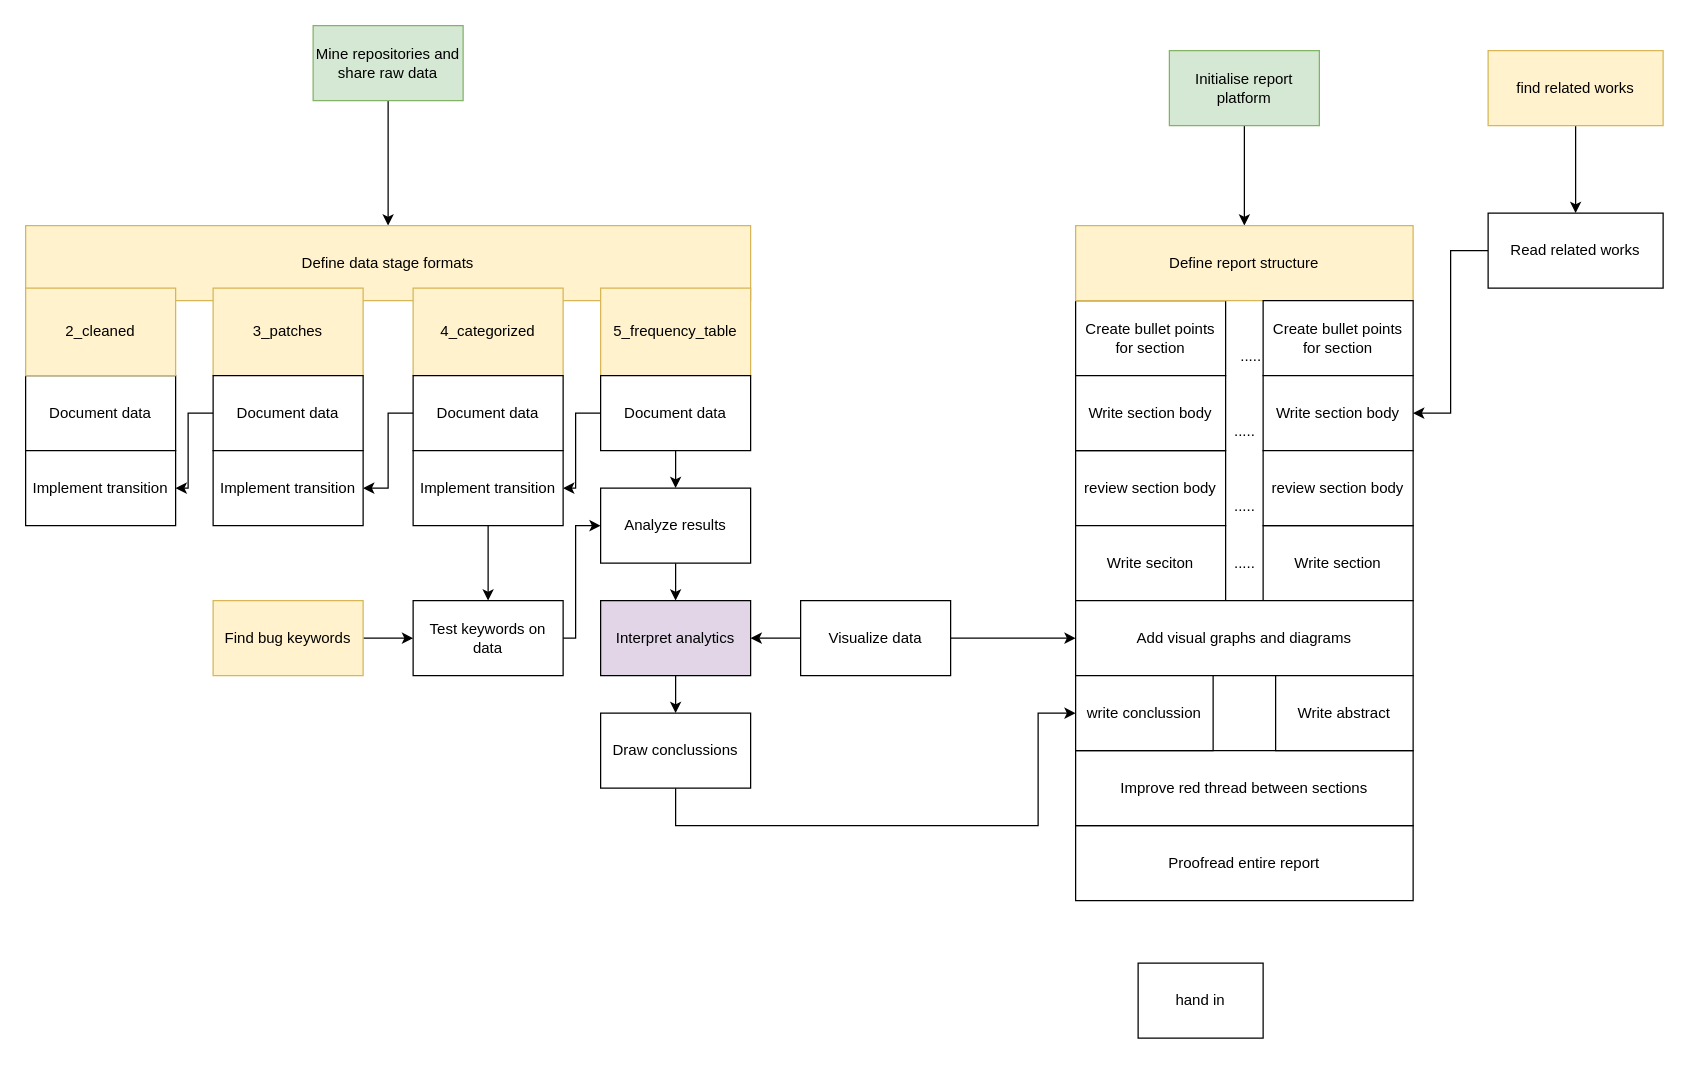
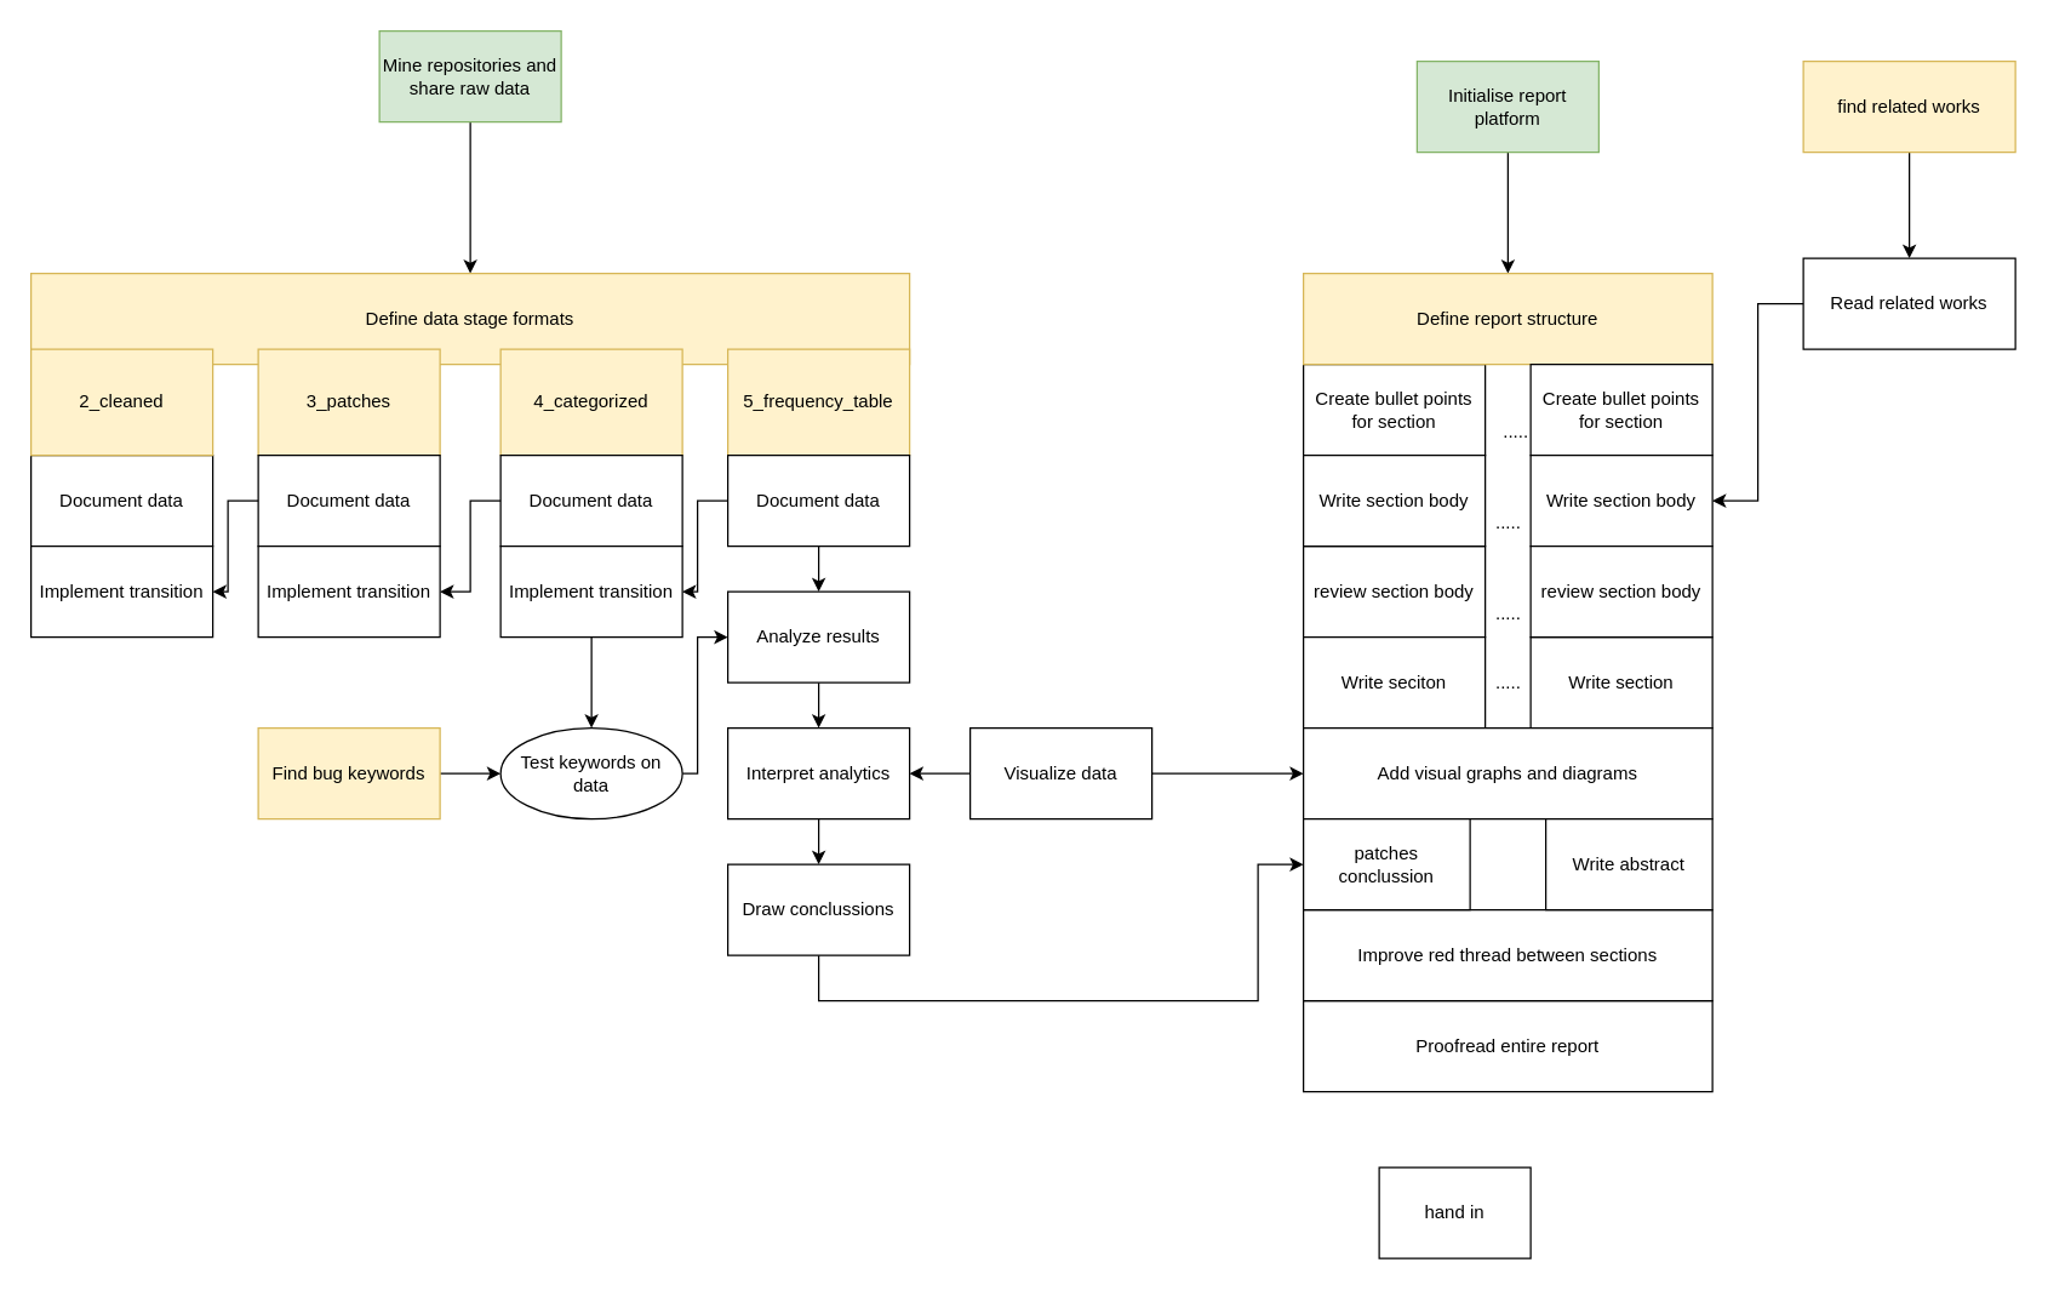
- <mxCell id="14" value="Test keywords on data" style="rounded=0;whiteSpace=wrap;html=1;" vertex="1" parent="1"><mxGeometry x="330" y="480" width="120" height="60" as="geometry" /></mxCell>
+ <mxCell id="14" value="Test keywords on data" style="ellipse;whiteSpace=wrap;html=1;" vertex="1" parent="1"><mxGeometry x="330" y="480" width="120" height="60" as="geometry" /></mxCell>
- <mxCell id="32" value="Interpret analytics" style="rounded=0;whiteSpace=wrap;html=1;fillColor=#e1d5e7;" vertex="1" parent="1"><mxGeometry x="480" y="480" width="120" height="60" as="geometry" /></mxCell>
+ <mxCell id="32" value="Interpret analytics" style="rounded=0;whiteSpace=wrap;html=1;" vertex="1" parent="1"><mxGeometry x="480" y="480" width="120" height="60" as="geometry" /></mxCell>
- <mxCell id="56" value="write conclussion" style="rounded=0;whiteSpace=wrap;html=1;" vertex="1" parent="1"><mxGeometry x="860" y="540" width="110" height="60" as="geometry" /></mxCell>
+ <mxCell id="56" value="patches conclussion" style="rounded=0;whiteSpace=wrap;html=1;" vertex="1" parent="1"><mxGeometry x="860" y="540" width="110" height="60" as="geometry" /></mxCell>
